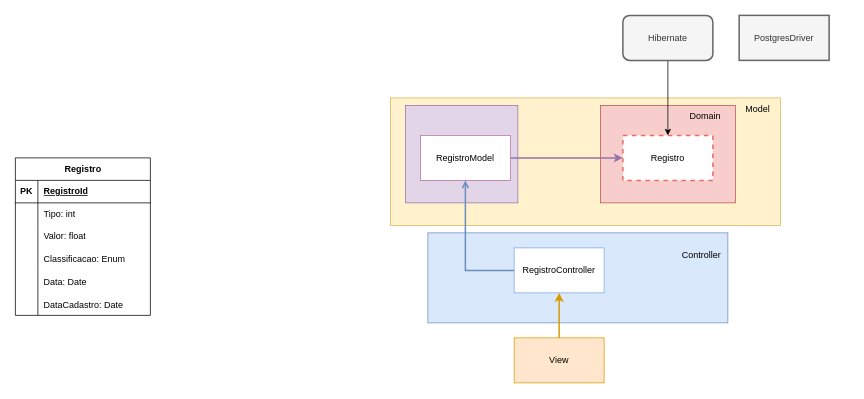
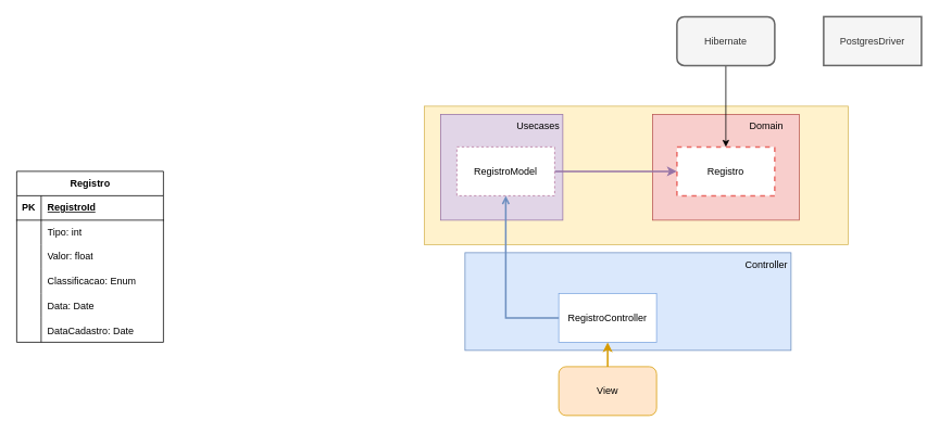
- <mxCell id="28" value="PostgresDriver" style="rounded=0;whiteSpace=wrap;html=1;fillColor=#f5f5f5;fontColor=#333333;strokeColor=#666666;strokeWidth=2;" parent="1" vertex="1"><mxGeometry x="985" y="20" width="120" height="60" as="geometry" /></mxCell>
+ <mxCell id="28" value="PostgresDriver" style="rounded=0;whiteSpace=wrap;html=1;fillColor=#f5f5f5;fontColor=#333333;strokeColor=#666666;strokeWidth=2;" parent="1" vertex="1"><mxGeometry x="1010" y="20" width="120" height="60" as="geometry" /></mxCell>
- <mxCell id="22" value="Model" style="text;html=1;align=center;verticalAlign=middle;whiteSpace=wrap;rounded=0;" parent="1" vertex="1"><mxGeometry x="980" y="130" width="60" height="30" as="geometry" /></mxCell>
+ <mxCell id="33" value="Usecases" style="text;html=1;align=center;verticalAlign=middle;whiteSpace=wrap;rounded=0;" parent="1" vertex="1"><mxGeometry x="630" y="140" width="60" height="30" as="geometry" /></mxCell>
- <mxCell id="35" value="RegistroModel" style="rounded=0;whiteSpace=wrap;html=1;strokeColor=#B5739D;" parent="1" vertex="1"><mxGeometry x="560" y="180" width="120" height="60" as="geometry" /></mxCell>
+ <mxCell id="35" value="RegistroModel" style="rounded=0;whiteSpace=wrap;html=1;strokeColor=#B5739D;dashed=1;" parent="1" vertex="1"><mxGeometry x="560" y="180" width="120" height="60" as="geometry" /></mxCell>
- <mxCell id="27" value="Controller" style="text;html=1;align=center;verticalAlign=middle;whiteSpace=wrap;rounded=0;" parent="1" vertex="1"><mxGeometry x="905" y="325" width="60" height="30" as="geometry" /></mxCell>
+ <mxCell id="27" value="Controller" style="text;html=1;align=center;verticalAlign=middle;whiteSpace=wrap;rounded=0;" parent="1" vertex="1"><mxGeometry x="910" y="310" width="60" height="30" as="geometry" /></mxCell>
- <mxCell id="29" value="RegistroController" style="rounded=0;whiteSpace=wrap;html=1;strokeColor=#7EA6E0;" parent="1" vertex="1"><mxGeometry x="685" y="330" width="120" height="60" as="geometry" /></mxCell>
+ <mxCell id="29" value="RegistroController" style="rounded=0;whiteSpace=wrap;html=1;strokeColor=#7EA6E0;" parent="1" vertex="1"><mxGeometry x="685" y="360" width="120" height="60" as="geometry" /></mxCell>
- <mxCell id="31" value="View" style="rounded=0;whiteSpace=wrap;html=1;fillColor=#ffe6cc;strokeColor=#d79b00;" parent="1" vertex="1"><mxGeometry x="685" y="450" width="120" height="60" as="geometry" /></mxCell>
+ <mxCell id="31" value="View" style="whiteSpace=wrap;html=1;fillColor=#ffe6cc;strokeColor=#d79b00;rounded=1;" parent="1" vertex="1"><mxGeometry x="685" y="450" width="120" height="60" as="geometry" /></mxCell>
